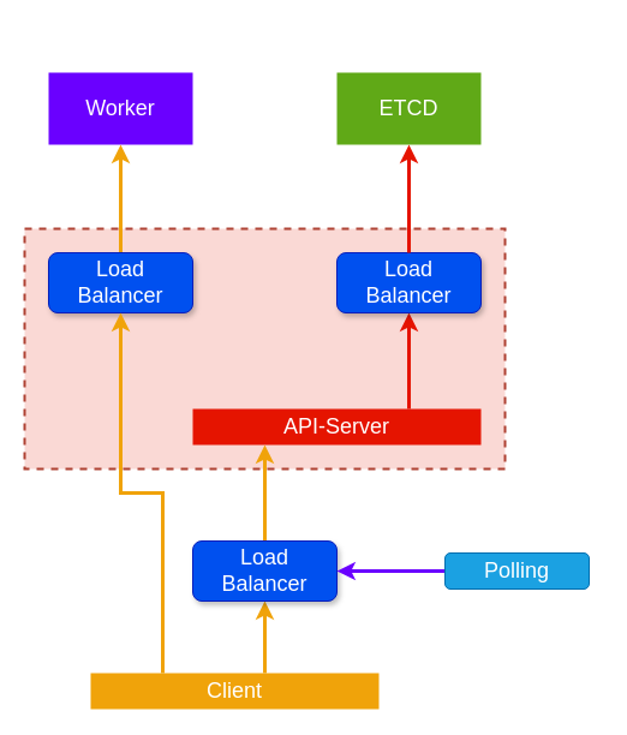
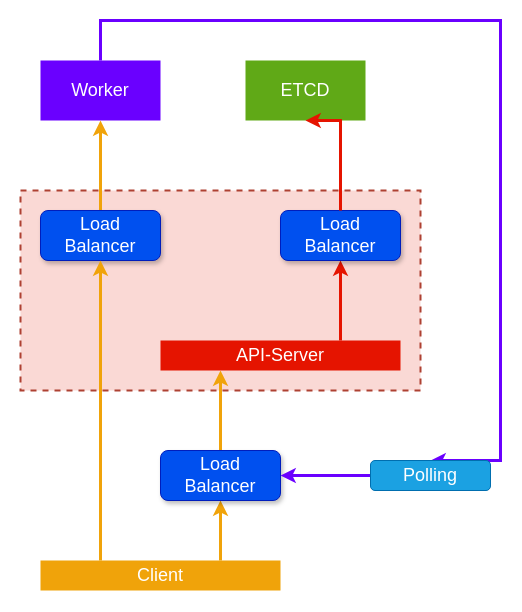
+ <mxCell id="8" style="edgeStyle=orthogonalEdgeStyle;rounded=0;orthogonalLoop=1;jettySize=auto;html=1;entryX=0.5;entryY=0;entryDx=0;entryDy=0;strokeColor=#6a00ff;strokeWidth=3;" parent="1" source="9" target="15" edge="1"><mxGeometry relative="1" as="geometry"><mxPoint x="120" y="-30" as="targetPoint" /><Array as="points"><mxPoint x="100" y="20" /><mxPoint x="500" y="20" /></Array></mxGeometry></mxCell>
- <mxCell id="7" value="&lt;font style=&quot;font-size: 18px;&quot;&gt;ETCD&lt;/font&gt;" style="rounded=0;whiteSpace=wrap;html=1;strokeWidth=3;fillColor=#60a917;fontColor=#ffffff;strokeColor=none;" parent="1" vertex="1"><mxGeometry x="280" y="60" width="120" height="60" as="geometry" /></mxCell>
+ <mxCell id="7" value="&lt;font style=&quot;font-size: 18px;&quot;&gt;ETCD&lt;/font&gt;" style="rounded=0;whiteSpace=wrap;html=1;strokeWidth=3;fillColor=#60a917;fontColor=#ffffff;strokeColor=none;" parent="1" vertex="1"><mxGeometry x="245" y="60" width="120" height="60" as="geometry" /></mxCell>
- <mxCell id="4" value="&lt;font color=&quot;#ffffff&quot; style=&quot;font-size: 18px;&quot;&gt;Client&lt;/font&gt;" style="rounded=0;whiteSpace=wrap;html=1;strokeWidth=3;strokeColor=none;fillColor=#f0a30a;fontColor=#000000;labelBackgroundColor=none;" parent="1" vertex="1"><mxGeometry x="75" y="560" width="240" height="30" as="geometry" /></mxCell>
+ <mxCell id="4" value="&lt;font color=&quot;#ffffff&quot; style=&quot;font-size: 18px;&quot;&gt;Client&lt;/font&gt;" style="rounded=0;whiteSpace=wrap;html=1;strokeWidth=3;strokeColor=none;fillColor=#f0a30a;fontColor=#000000;labelBackgroundColor=none;" parent="1" vertex="1"><mxGeometry x="40" y="560" width="240" height="30" as="geometry" /></mxCell>
